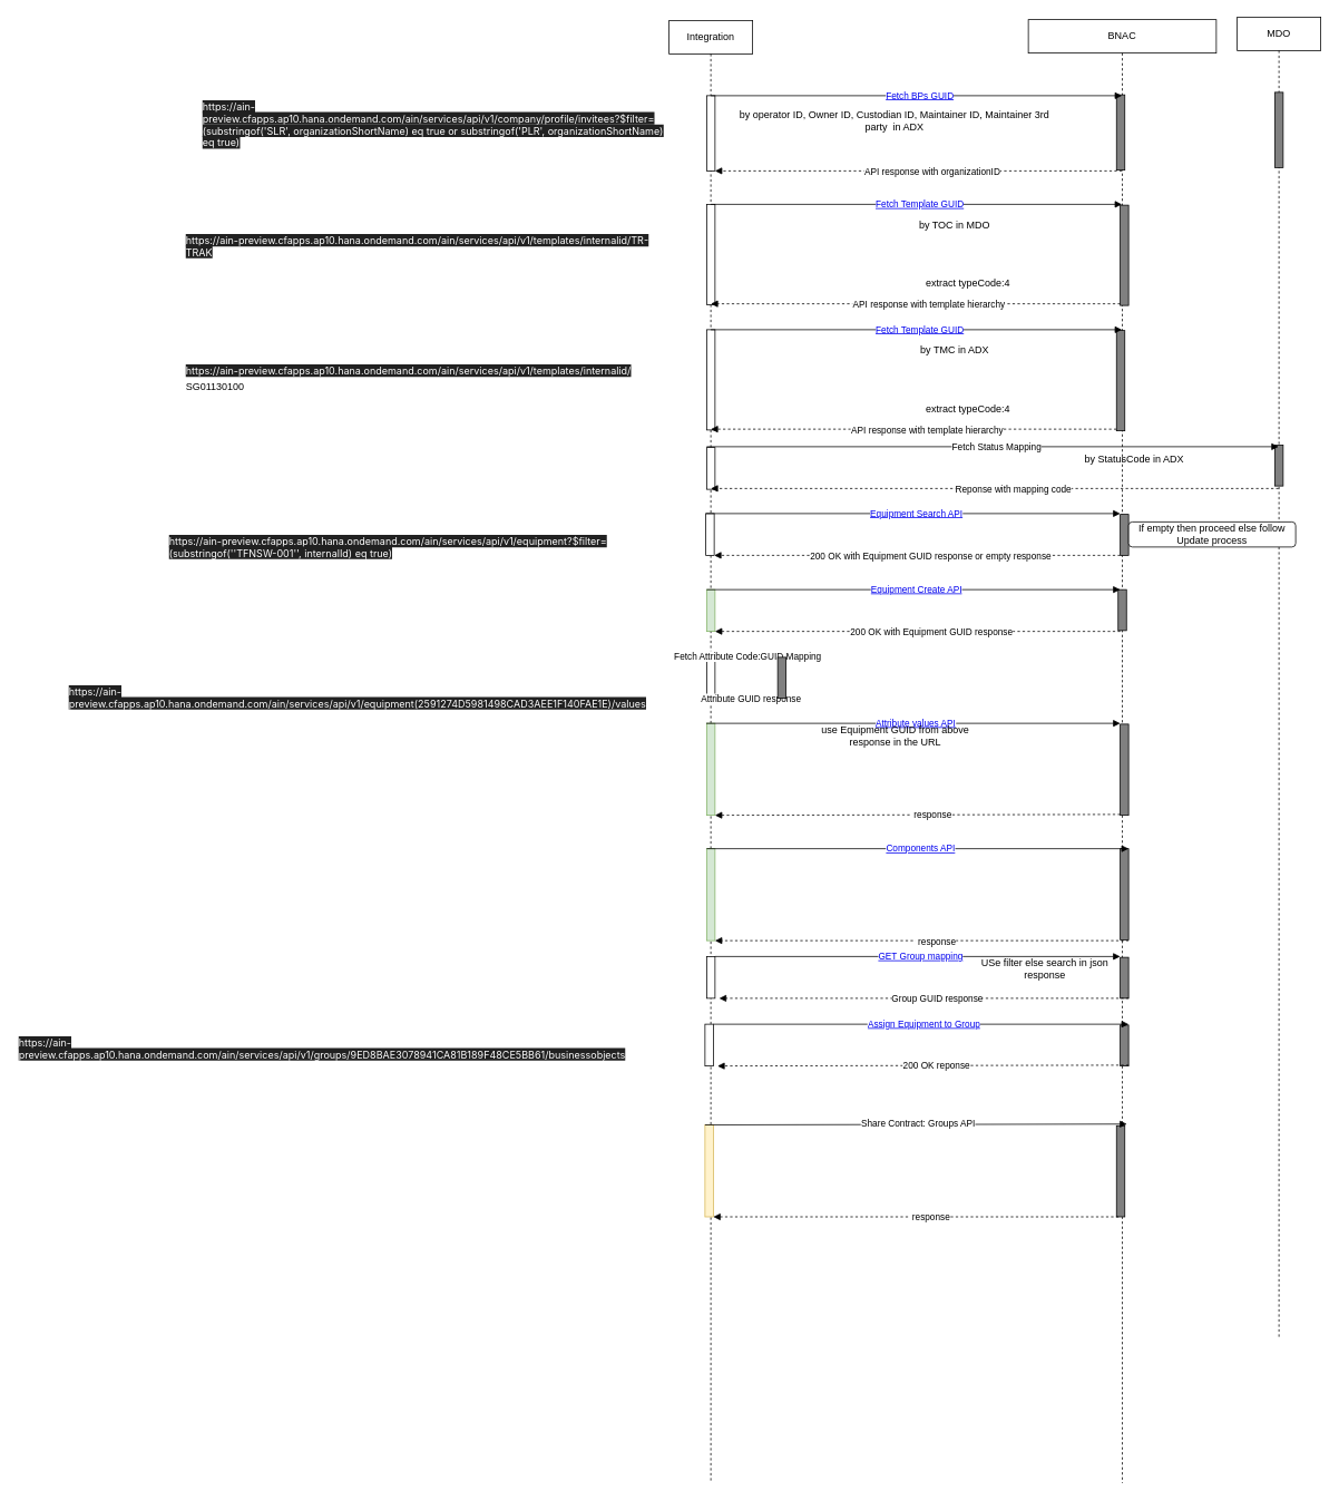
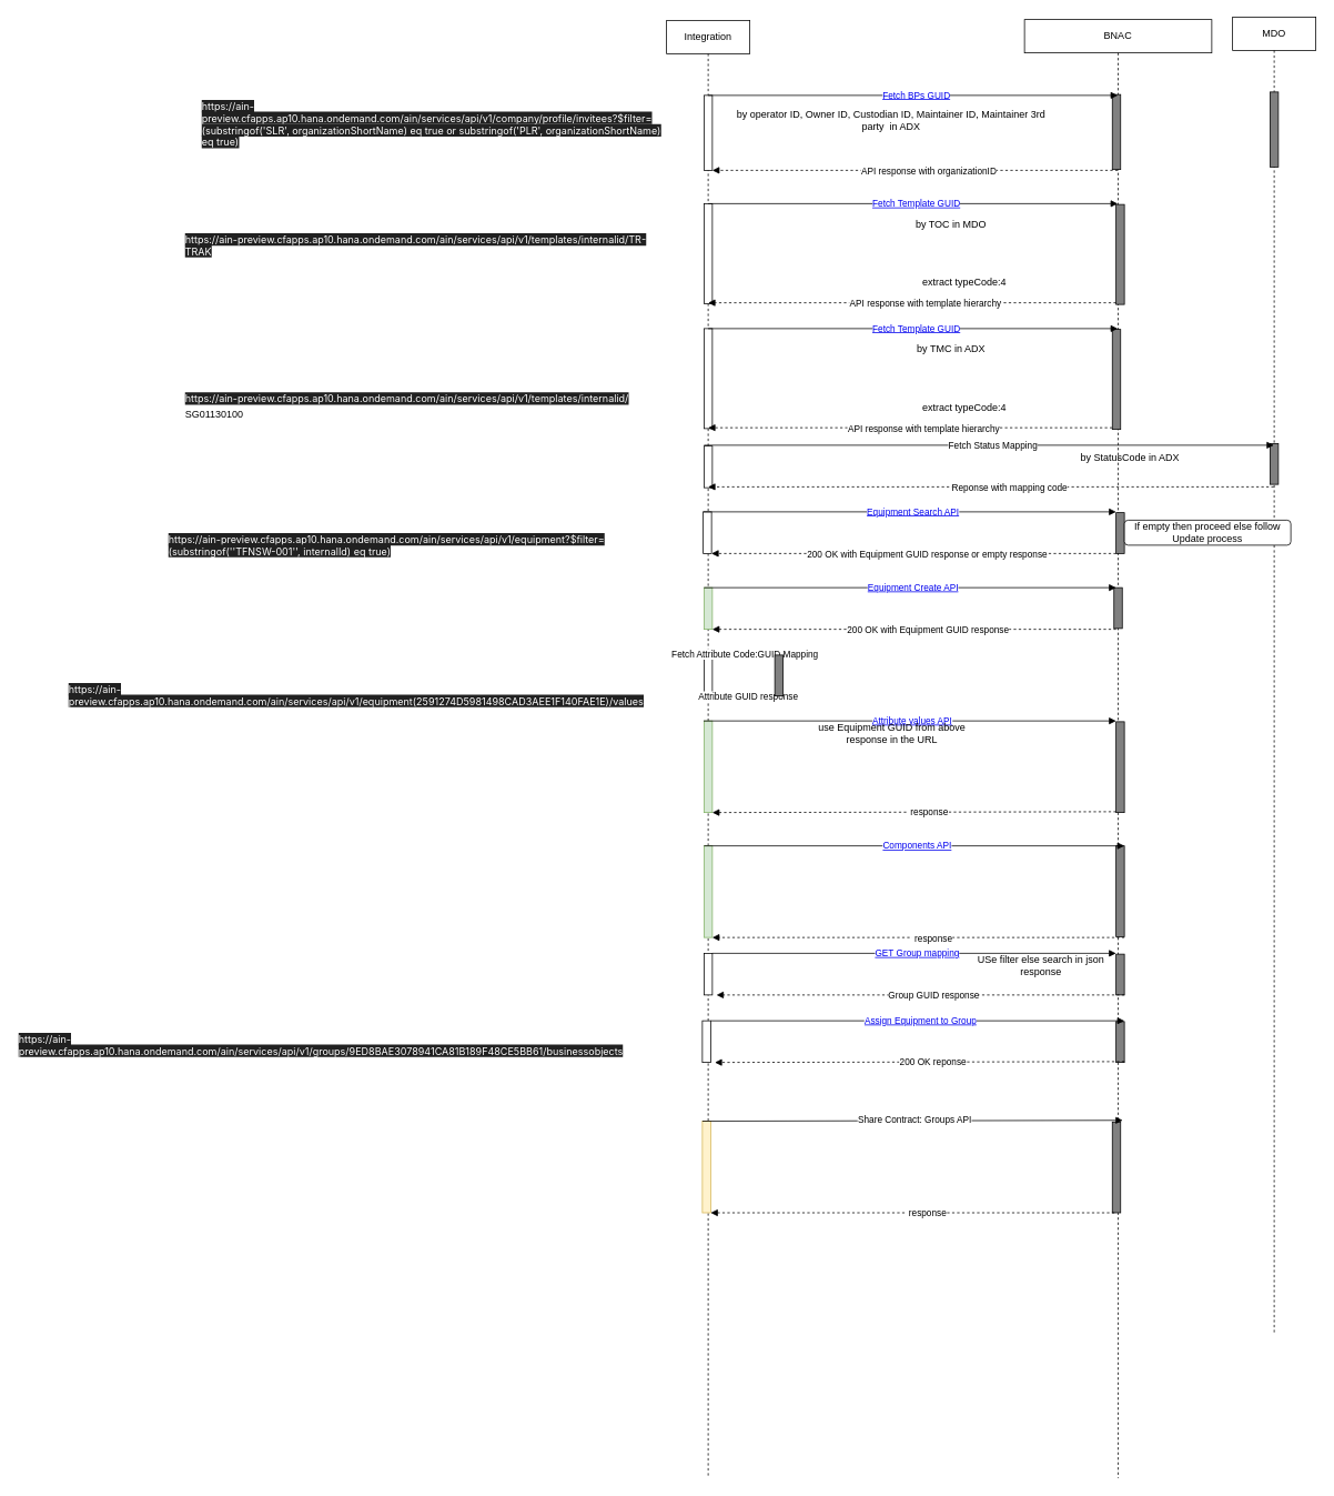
- <mxCell id="79" value="&lt;span style=&quot;color: rgb(255, 255, 255); font-family: Inter, system-ui, -apple-system, system-ui, &amp;quot;Segoe UI&amp;quot;, Roboto, Oxygen, Ubuntu, Cantarell, &amp;quot;Fira Sans&amp;quot;, &amp;quot;Droid Sans&amp;quot;, Helvetica, Arial, sans-serif; font-size: 12px; font-style: normal; font-variant-ligatures: normal; font-variant-caps: normal; font-weight: 400; letter-spacing: normal; orphans: 2; text-align: left; text-indent: 0px; text-transform: none; widows: 2; word-spacing: 0px; -webkit-text-stroke-width: 0px; background-color: rgb(33, 33, 33); text-decoration-thickness: initial; text-decoration-style: initial; text-decoration-color: initial; float: none; display: inline !important;&quot;&gt;https://ain-preview.cfapps.ap10.hana.ondemand.com/ain/services/api/v1/templates/internalid/&lt;br&gt;&lt;/span&gt;&lt;table style=&quot;border-color: var(--border-color);&quot; width=&quot;91&quot; cellspacing=&quot;0&quot; cellpadding=&quot;0&quot; border=&quot;0&quot;&gt;&lt;colgroup style=&quot;border-color: var(--border-color);&quot;&gt;&lt;col style=&quot;border-color: var(--border-color); width: 68pt;&quot; width=&quot;91&quot;&gt;&lt;/colgroup&gt;&lt;tbody style=&quot;border-color: var(--border-color);&quot;&gt;&lt;tr style=&quot;border-color: var(--border-color); height: 16pt;&quot; height=&quot;21&quot;&gt;&lt;td style=&quot;border-color: var(--border-color); height: 16pt; width: 68pt;&quot; width=&quot;91&quot; class=&quot;xl79&quot; height=&quot;21&quot;&gt;SG01130100&lt;/td&gt;&lt;/tr&gt;&lt;/tbody&gt;&lt;/table&gt;" style="text;whiteSpace=wrap;html=1;" vertex="1" parent="1"><mxGeometry x="220" y="430" width="560" height="50" as="geometry" /></mxCell>
+ <mxCell id="79" value="&lt;span style=&quot;color: rgb(255, 255, 255); font-family: Inter, system-ui, -apple-system, system-ui, &amp;quot;Segoe UI&amp;quot;, Roboto, Oxygen, Ubuntu, Cantarell, &amp;quot;Fira Sans&amp;quot;, &amp;quot;Droid Sans&amp;quot;, Helvetica, Arial, sans-serif; font-size: 12px; font-style: normal; font-variant-ligatures: normal; font-variant-caps: normal; font-weight: 400; letter-spacing: normal; orphans: 2; text-align: left; text-indent: 0px; text-transform: none; widows: 2; word-spacing: 0px; -webkit-text-stroke-width: 0px; background-color: rgb(33, 33, 33); text-decoration-thickness: initial; text-decoration-style: initial; text-decoration-color: initial; float: none; display: inline !important;&quot;&gt;https://ain-preview.cfapps.ap10.hana.ondemand.com/ain/services/api/v1/templates/internalid/&lt;br&gt;&lt;/span&gt;&lt;table style=&quot;border-color: var(--border-color);&quot; width=&quot;91&quot; cellspacing=&quot;0&quot; cellpadding=&quot;0&quot; border=&quot;0&quot;&gt;&lt;colgroup style=&quot;border-color: var(--border-color);&quot;&gt;&lt;col style=&quot;border-color: var(--border-color); width: 68pt;&quot; width=&quot;91&quot;&gt;&lt;/colgroup&gt;&lt;tbody style=&quot;border-color: var(--border-color);&quot;&gt;&lt;tr style=&quot;border-color: var(--border-color); height: 16pt;&quot; height=&quot;21&quot;&gt;&lt;td style=&quot;border-color: var(--border-color); height: 16pt; width: 68pt;&quot; width=&quot;91&quot; class=&quot;xl79&quot; height=&quot;21&quot;&gt;SG01130100&lt;/td&gt;&lt;/tr&gt;&lt;/tbody&gt;&lt;/table&gt;" style="text;whiteSpace=wrap;html=1;" vertex="1" parent="1"><mxGeometry x="220" y="465" width="560" height="50" as="geometry" /></mxCell>
